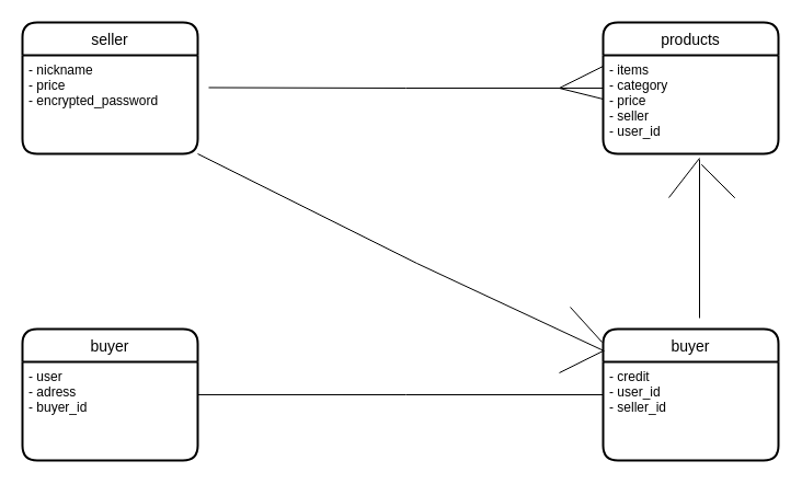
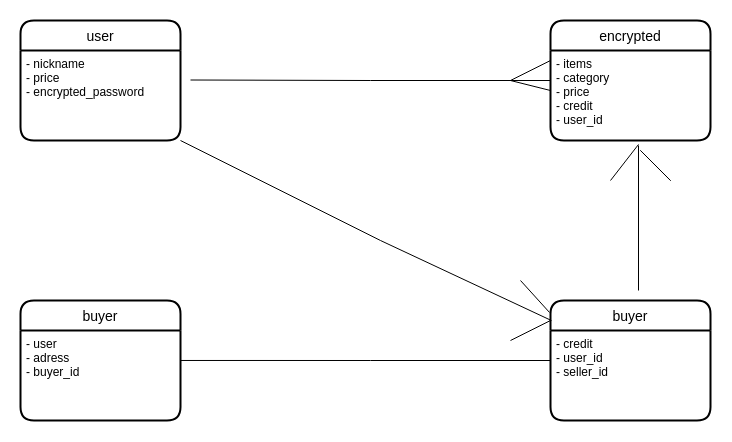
- <mxCell id="2" value="seller" style="swimlane;childLayout=stackLayout;horizontal=1;startSize=30;horizontalStack=0;rounded=1;fontSize=14;fontStyle=0;strokeWidth=2;resizeParent=0;resizeLast=1;shadow=0;dashed=0;align=center;" vertex="1" parent="1"><mxGeometry x="20" y="20" width="160" height="120" as="geometry" /></mxCell>
+ <mxCell id="2" value="user" style="swimlane;childLayout=stackLayout;horizontal=1;startSize=30;horizontalStack=0;rounded=1;fontSize=14;fontStyle=0;strokeWidth=2;resizeParent=0;resizeLast=1;shadow=0;dashed=0;align=center;" vertex="1" parent="1"><mxGeometry x="20" y="20" width="160" height="120" as="geometry" /></mxCell>
- <mxCell id="4" value="products" style="swimlane;childLayout=stackLayout;horizontal=1;startSize=30;horizontalStack=0;rounded=1;fontSize=14;fontStyle=0;strokeWidth=2;resizeParent=0;resizeLast=1;shadow=0;dashed=0;align=center;" vertex="1" parent="1"><mxGeometry x="550" y="20" width="160" height="120" as="geometry" /></mxCell>
+ <mxCell id="4" value="encrypted" style="swimlane;childLayout=stackLayout;horizontal=1;startSize=30;horizontalStack=0;rounded=1;fontSize=14;fontStyle=0;strokeWidth=2;resizeParent=0;resizeLast=1;shadow=0;dashed=0;align=center;" vertex="1" parent="1"><mxGeometry x="550" y="20" width="160" height="120" as="geometry" /></mxCell>
- <mxCell id="5" value="- items&#10;- category&#10;- price&#10;- seller&#10;- user_id&#10;" style="align=left;strokeColor=none;fillColor=none;spacingLeft=4;fontSize=12;verticalAlign=top;resizable=0;rotatable=0;part=1;" vertex="1" parent="4"><mxGeometry y="30" width="160" height="90" as="geometry" /></mxCell>
+ <mxCell id="5" value="- items&#10;- category&#10;- price&#10;- credit&#10;- user_id&#10;" style="align=left;strokeColor=none;fillColor=none;spacingLeft=4;fontSize=12;verticalAlign=top;resizable=0;rotatable=0;part=1;" vertex="1" parent="4"><mxGeometry y="30" width="160" height="90" as="geometry" /></mxCell>
